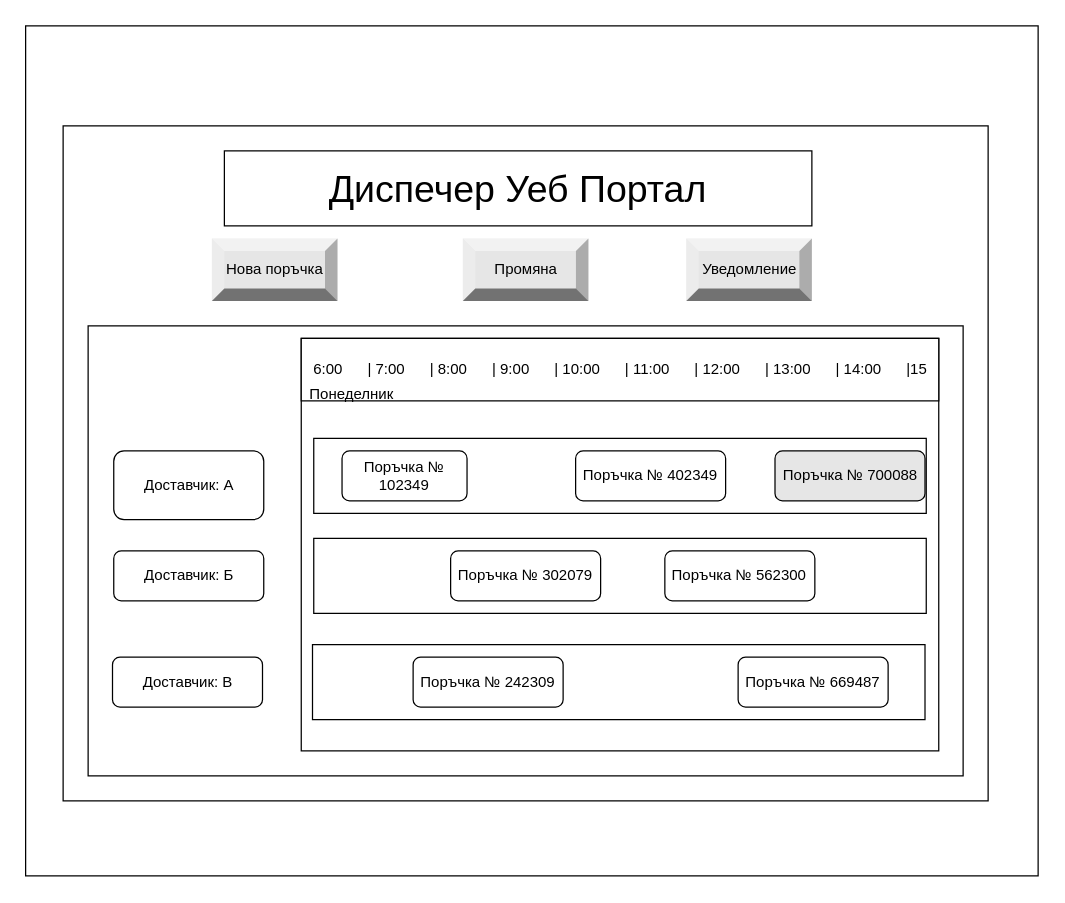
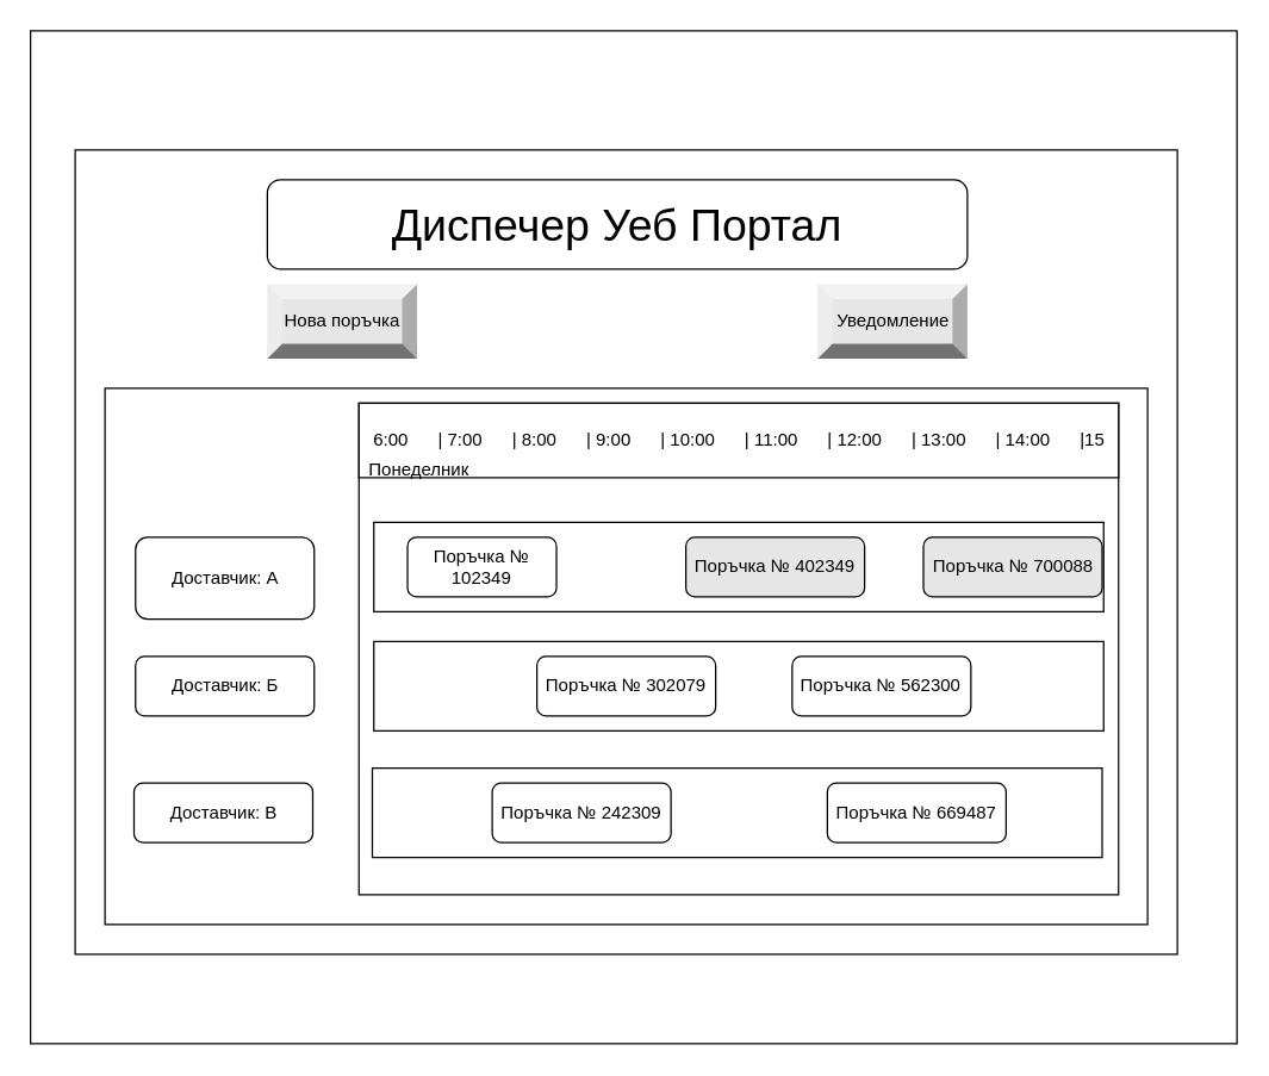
- <mxCell id="14" value="&lt;font style=&quot;font-size: 30px;&quot;&gt;Диспечер Уеб Портал&lt;/font&gt;" style="rounded=0;whiteSpace=wrap;html=1;" vertex="1" parent="1"><mxGeometry x="179" y="120" width="470" height="60" as="geometry" /></mxCell>
+ <mxCell id="14" value="&lt;font style=&quot;font-size: 30px;&quot;&gt;Диспечер Уеб Портал&lt;/font&gt;" style="whiteSpace=wrap;html=1;rounded=1;" vertex="1" parent="1"><mxGeometry x="179" y="120" width="470" height="60" as="geometry" /></mxCell>
- <mxCell id="15" value="Нова поръчка" style="labelPosition=center;verticalLabelPosition=middle;align=center;html=1;shape=mxgraph.basic.shaded_button;dx=10;fillColor=#E6E6E6;strokeColor=none;whiteSpace=wrap;" vertex="1" parent="1"><mxGeometry x="169" y="190" width="100.5" height="50" as="geometry" /></mxCell>
+ <mxCell id="15" value="Нова поръчка" style="labelPosition=center;verticalLabelPosition=middle;align=center;html=1;shape=mxgraph.basic.shaded_button;dx=10;fillColor=#E6E6E6;strokeColor=none;whiteSpace=wrap;" vertex="1" parent="1"><mxGeometry x="179" y="190" width="100.5" height="50" as="geometry" /></mxCell>
- <mxCell id="16" value="Промяна" style="labelPosition=center;verticalLabelPosition=middle;align=center;html=1;shape=mxgraph.basic.shaded_button;dx=10;fillColor=#E6E6E6;strokeColor=none;whiteSpace=wrap;" vertex="1" parent="1"><mxGeometry x="369.75" y="190" width="100.5" height="50" as="geometry" /></mxCell>
- <mxCell id="21" value="Поръчка № 402349" style="rounded=1;whiteSpace=wrap;html=1;" vertex="1" parent="1"><mxGeometry x="460" y="360" width="120" height="40" as="geometry" /></mxCell>
+ <mxCell id="21" value="Поръчка № 402349" style="rounded=1;whiteSpace=wrap;html=1;fillColor=#e6e6e6;" vertex="1" parent="1"><mxGeometry x="460" y="360" width="120" height="40" as="geometry" /></mxCell>
- <mxCell id="22" value="Поръчка № 669487" style="rounded=1;whiteSpace=wrap;html=1;" vertex="1" parent="1"><mxGeometry x="590" y="525" width="120" height="40" as="geometry" /></mxCell>
+ <mxCell id="22" value="Поръчка № 669487" style="rounded=1;whiteSpace=wrap;html=1;" vertex="1" parent="1"><mxGeometry x="555" y="525" width="120" height="40" as="geometry" /></mxCell>
